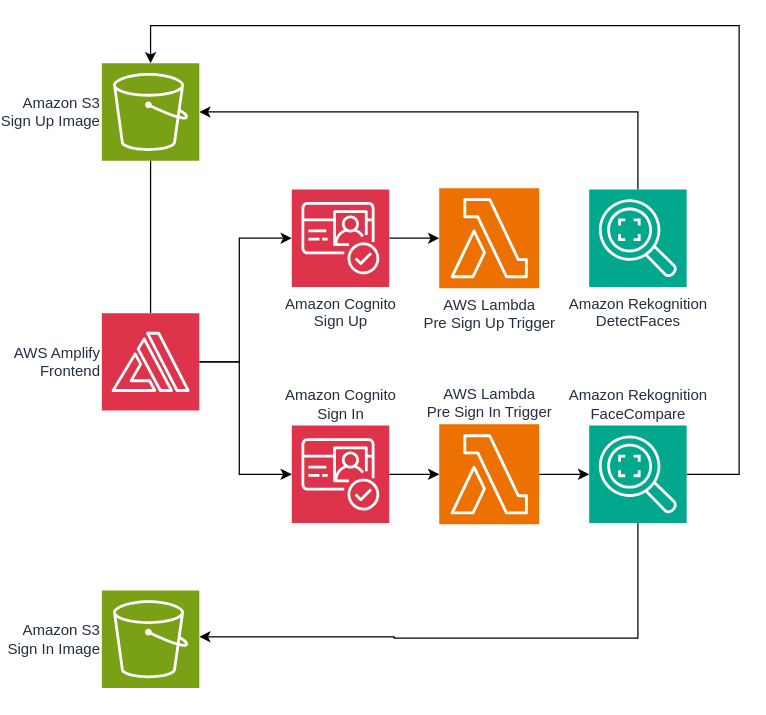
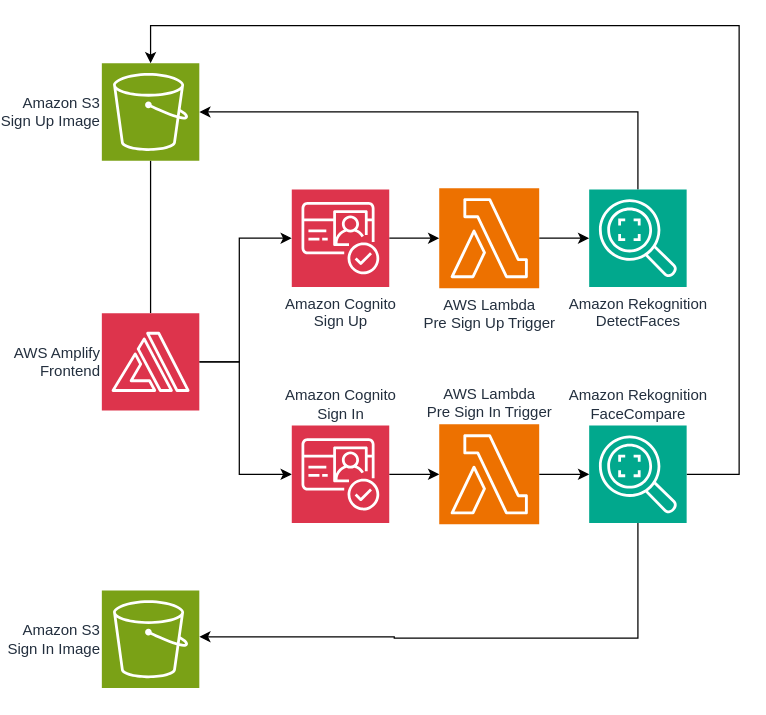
+ <mxCell id="8" style="edgeStyle=orthogonalEdgeStyle;rounded=0;orthogonalLoop=1;jettySize=auto;html=1;" edge="1" parent="1" source="9" target="15"><mxGeometry relative="1" as="geometry" /></mxCell>
